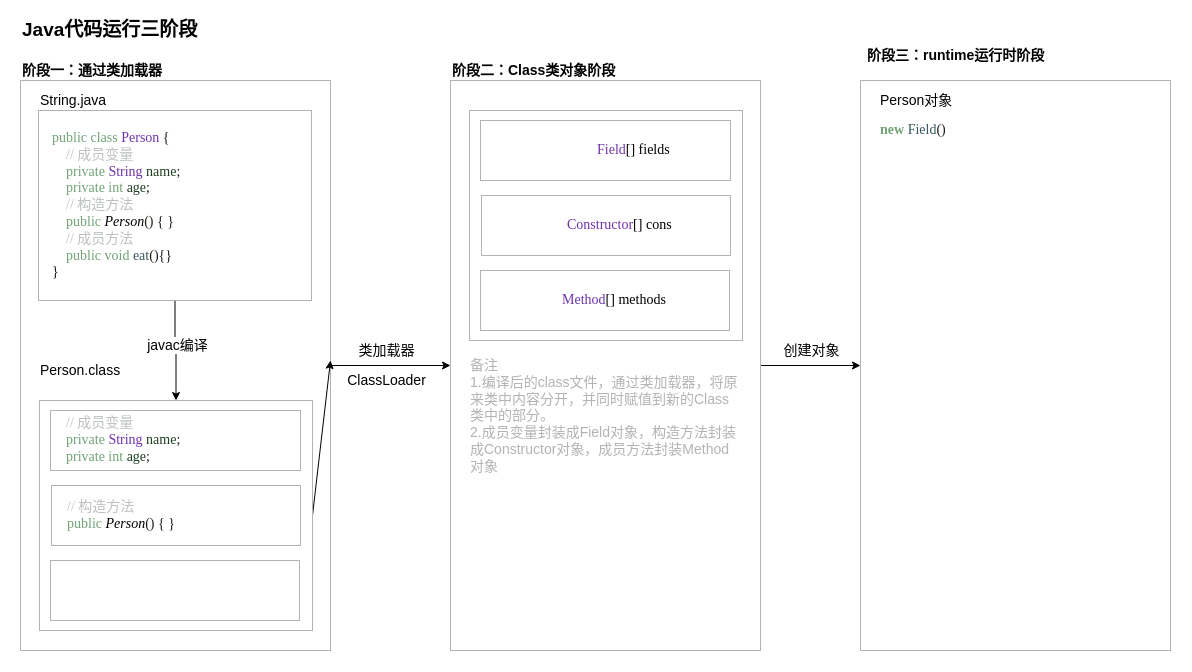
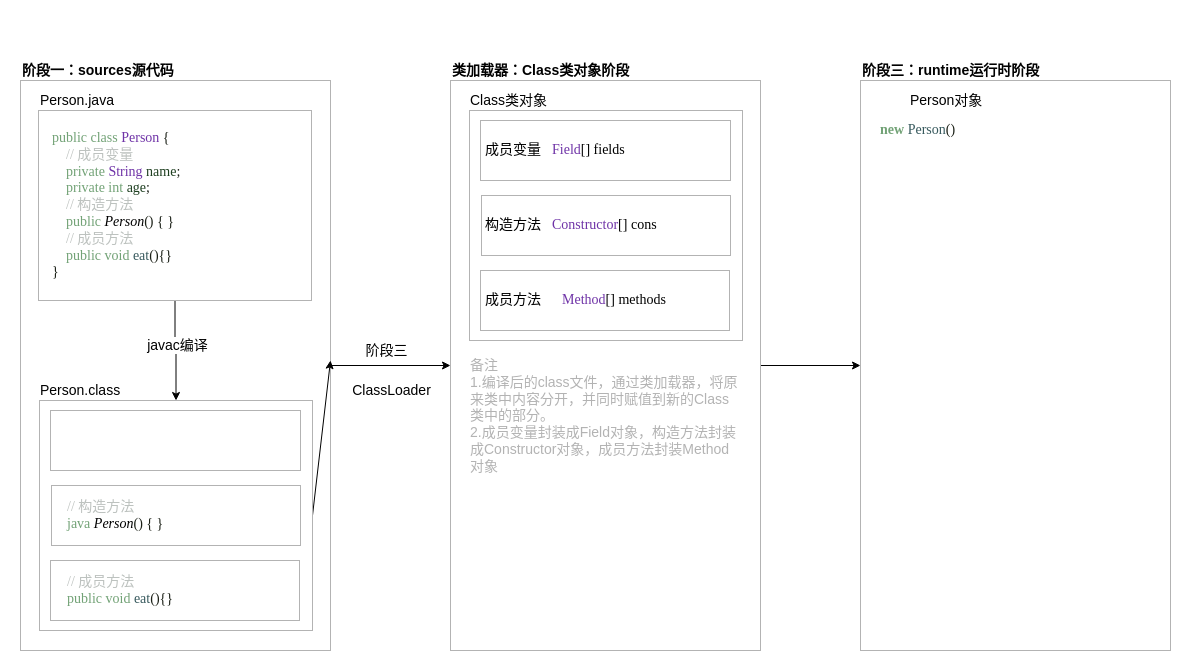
- <mxCell id="2" value="Java代码运行三阶段" style="text;html=1;strokeColor=none;fillColor=none;align=left;verticalAlign=middle;whiteSpace=wrap;rounded=0;fontSize=19;fontStyle=1" vertex="1" parent="1"><mxGeometry x="20" y="20" width="190" height="20" as="geometry" /></mxCell>
- <mxCell id="40" value="阶段三：runtime运行时阶段" style="text;html=1;strokeColor=none;fillColor=none;align=left;verticalAlign=middle;whiteSpace=wrap;rounded=0;fontSize=14;fontStyle=1" vertex="1" parent="1"><mxGeometry x="865" y="45" width="190" height="20" as="geometry" /></mxCell>
+ <mxCell id="40" value="阶段三：runtime运行时阶段" style="text;html=1;strokeColor=none;fillColor=none;align=left;verticalAlign=middle;whiteSpace=wrap;rounded=0;fontSize=14;fontStyle=1" vertex="1" parent="1"><mxGeometry x="860" y="60" width="190" height="20" as="geometry" /></mxCell>
- <mxCell id="5" value="阶段一：通过类加载器" style="text;html=1;strokeColor=none;fillColor=none;align=left;verticalAlign=middle;whiteSpace=wrap;rounded=0;fontSize=14;fontStyle=1" vertex="1" parent="1"><mxGeometry x="20" y="60" width="190" height="20" as="geometry" /></mxCell>
+ <mxCell id="5" value="阶段一：sources源代码" style="text;html=1;strokeColor=none;fillColor=none;align=left;verticalAlign=middle;whiteSpace=wrap;rounded=0;fontSize=14;fontStyle=1" vertex="1" parent="1"><mxGeometry x="20" y="60" width="190" height="20" as="geometry" /></mxCell>
- <mxCell id="37" value="阶段二：Class类对象阶段" style="text;html=1;strokeColor=none;fillColor=none;align=left;verticalAlign=middle;whiteSpace=wrap;rounded=0;fontSize=14;fontStyle=1" vertex="1" parent="1"><mxGeometry x="450" y="60" width="190" height="20" as="geometry" /></mxCell>
+ <mxCell id="37" value="类加载器：Class类对象阶段" style="text;html=1;strokeColor=none;fillColor=none;align=left;verticalAlign=middle;whiteSpace=wrap;rounded=0;fontSize=14;fontStyle=1" vertex="1" parent="1"><mxGeometry x="450" y="60" width="190" height="20" as="geometry" /></mxCell>
- <mxCell id="10" value="String.java" style="text;html=1;strokeColor=none;fillColor=none;align=left;verticalAlign=middle;whiteSpace=wrap;rounded=0;fontSize=14;fontStyle=0" vertex="1" parent="1"><mxGeometry x="38" y="90" width="190" height="20" as="geometry" /></mxCell>
+ <mxCell id="10" value="Person.java" style="text;html=1;strokeColor=none;fillColor=none;align=left;verticalAlign=middle;whiteSpace=wrap;rounded=0;fontSize=14;fontStyle=0" vertex="1" parent="1"><mxGeometry x="38" y="90" width="190" height="20" as="geometry" /></mxCell>
+ <mxCell id="24" value="Class类对象" style="text;html=1;strokeColor=none;fillColor=none;align=left;verticalAlign=middle;whiteSpace=wrap;rounded=0;fontSize=14;fontStyle=0" vertex="1" parent="1"><mxGeometry x="468" y="90" width="102" height="20" as="geometry" /></mxCell>
- <mxCell id="39" value="Person对象" style="text;html=1;strokeColor=none;fillColor=none;align=left;verticalAlign=middle;whiteSpace=wrap;rounded=0;fontSize=14;fontStyle=0" vertex="1" parent="1"><mxGeometry x="878" y="90" width="102" height="20" as="geometry" /></mxCell>
+ <mxCell id="39" value="Person对象" style="text;html=1;strokeColor=none;fillColor=none;align=left;verticalAlign=middle;whiteSpace=wrap;rounded=0;fontSize=14;fontStyle=0" vertex="1" parent="1"><mxGeometry x="908" y="90" width="102" height="20" as="geometry" /></mxCell>
- <mxCell id="41" value="&lt;pre style=&quot;background-color: rgb(255 , 255 , 255) ; font-family: &amp;#34;menlo&amp;#34; ; font-size: 10.5pt&quot;&gt;&lt;span style=&quot;color: #72a276 ; font-weight: bold&quot;&gt;new &lt;/span&gt;&lt;span style=&quot;color: #37595d&quot;&gt;Field&lt;/span&gt;&lt;span style=&quot;color: #1a1f16&quot;&gt;()&lt;/span&gt;&lt;/pre&gt;" style="text;html=1;strokeColor=none;fillColor=none;align=left;verticalAlign=middle;whiteSpace=wrap;rounded=0;fontSize=14;fontStyle=0" vertex="1" parent="1"><mxGeometry x="878" y="120" width="102" height="20" as="geometry" /></mxCell>
+ <mxCell id="41" value="&lt;pre style=&quot;background-color: rgb(255 , 255 , 255) ; font-family: &amp;#34;menlo&amp;#34; ; font-size: 10.5pt&quot;&gt;&lt;span style=&quot;color: #72a276 ; font-weight: bold&quot;&gt;new &lt;/span&gt;&lt;span style=&quot;color: #37595d&quot;&gt;Person&lt;/span&gt;&lt;span style=&quot;color: #1a1f16&quot;&gt;()&lt;/span&gt;&lt;/pre&gt;" style="text;html=1;strokeColor=none;fillColor=none;align=left;verticalAlign=middle;whiteSpace=wrap;rounded=0;fontSize=14;fontStyle=0" vertex="1" parent="1"><mxGeometry x="878" y="120" width="102" height="20" as="geometry" /></mxCell>
+ <mxCell id="30" value="&lt;pre style=&quot;background-color: rgb(255 , 255 , 255) ; font-family: &amp;quot;menlo&amp;quot; ; font-size: 10.5pt&quot;&gt;&lt;font&gt;成员变量&lt;/font&gt;&lt;/pre&gt;" style="text;html=1;strokeColor=none;fillColor=none;align=left;verticalAlign=middle;whiteSpace=wrap;rounded=0;fontSize=14;fontStyle=0;fontColor=#000000;" vertex="1" parent="1"><mxGeometry x="483" y="140" width="67" height="20" as="geometry" /></mxCell>
- <mxCell id="31" value="&lt;pre style=&quot;background-color: rgb(255 , 255 , 255) ; font-family: &amp;#34;menlo&amp;#34; ; font-size: 10.5pt&quot;&gt;&lt;span style=&quot;color: #6f33a7&quot;&gt;Field&lt;/span&gt;[] fields&lt;/pre&gt;" style="text;html=1;strokeColor=none;fillColor=none;align=left;verticalAlign=middle;whiteSpace=wrap;rounded=0;fontSize=14;fontStyle=0" vertex="1" parent="1"><mxGeometry x="595" y="140" width="130" height="20" as="geometry" /></mxCell>
+ <mxCell id="31" value="&lt;pre style=&quot;background-color: rgb(255 , 255 , 255) ; font-family: &amp;#34;menlo&amp;#34; ; font-size: 10.5pt&quot;&gt;&lt;span style=&quot;color: #6f33a7&quot;&gt;Field&lt;/span&gt;[] fields&lt;/pre&gt;" style="text;html=1;strokeColor=none;fillColor=none;align=left;verticalAlign=middle;whiteSpace=wrap;rounded=0;fontSize=14;fontStyle=0" vertex="1" parent="1"><mxGeometry x="550" y="140" width="130" height="20" as="geometry" /></mxCell>
+ <mxCell id="32" value="&lt;pre style=&quot;background-color: rgb(255 , 255 , 255) ; font-family: &amp;#34;menlo&amp;#34; ; font-size: 10.5pt&quot;&gt;&lt;font&gt;构造方法&lt;/font&gt;&lt;/pre&gt;" style="text;html=1;strokeColor=none;fillColor=none;align=left;verticalAlign=middle;whiteSpace=wrap;rounded=0;fontSize=14;fontStyle=0;fontColor=#000000;" vertex="1" parent="1"><mxGeometry x="483" y="215" width="67" height="20" as="geometry" /></mxCell>
- <mxCell id="33" value="&lt;pre style=&quot;background-color: rgb(255 , 255 , 255) ; font-family: &amp;#34;menlo&amp;#34; ; font-size: 10.5pt&quot;&gt;&lt;pre style=&quot;font-family: &amp;#34;menlo&amp;#34; ; font-size: 10.5pt&quot;&gt;&lt;pre style=&quot;font-family: &amp;#34;menlo&amp;#34; ; font-size: 10.5pt&quot;&gt;&lt;span style=&quot;color: #6f33a7&quot;&gt;Constructor&lt;/span&gt;[] cons&lt;/pre&gt;&lt;/pre&gt;&lt;/pre&gt;" style="text;html=1;strokeColor=none;fillColor=none;align=left;verticalAlign=middle;whiteSpace=wrap;rounded=0;fontSize=14;fontStyle=0;fontColor=#000000;" vertex="1" parent="1"><mxGeometry x="565" y="215" width="160" height="20" as="geometry" /></mxCell>
+ <mxCell id="33" value="&lt;pre style=&quot;background-color: rgb(255 , 255 , 255) ; font-family: &amp;#34;menlo&amp;#34; ; font-size: 10.5pt&quot;&gt;&lt;pre style=&quot;font-family: &amp;#34;menlo&amp;#34; ; font-size: 10.5pt&quot;&gt;&lt;pre style=&quot;font-family: &amp;#34;menlo&amp;#34; ; font-size: 10.5pt&quot;&gt;&lt;span style=&quot;color: #6f33a7&quot;&gt;Constructor&lt;/span&gt;[] cons&lt;/pre&gt;&lt;/pre&gt;&lt;/pre&gt;" style="text;html=1;strokeColor=none;fillColor=none;align=left;verticalAlign=middle;whiteSpace=wrap;rounded=0;fontSize=14;fontStyle=0;fontColor=#000000;" vertex="1" parent="1"><mxGeometry x="550" y="215" width="160" height="20" as="geometry" /></mxCell>
+ <mxCell id="35" value="&lt;pre style=&quot;background-color: rgb(255 , 255 , 255) ; font-family: &amp;#34;menlo&amp;#34; ; font-size: 10.5pt&quot;&gt;&lt;font&gt;成员方法&lt;/font&gt;&lt;/pre&gt;" style="text;html=1;strokeColor=none;fillColor=none;align=left;verticalAlign=middle;whiteSpace=wrap;rounded=0;fontSize=14;fontStyle=0;fontColor=#000000;" vertex="1" parent="1"><mxGeometry x="483" y="290" width="67" height="20" as="geometry" /></mxCell>
- <mxCell id="22" value="&lt;span style=&quot;white-space: nowrap; background-color: rgb(255, 255, 255);&quot;&gt;类加载器&lt;/span&gt;" style="text;html=1;strokeColor=none;fillColor=none;align=center;verticalAlign=middle;whiteSpace=wrap;rounded=0;fontSize=14;fontStyle=0" vertex="1" parent="1"><mxGeometry x="343" y="340" width="87" height="20" as="geometry" /></mxCell>
+ <mxCell id="22" value="&lt;span style=&quot;white-space: nowrap; background-color: rgb(255, 255, 255);&quot;&gt;阶段三&lt;/span&gt;" style="text;html=1;strokeColor=none;fillColor=none;align=center;verticalAlign=middle;whiteSpace=wrap;rounded=0;fontSize=14;fontStyle=0" vertex="1" parent="1"><mxGeometry x="343" y="340" width="87" height="20" as="geometry" /></mxCell>
- <mxCell id="42" value="&lt;span style=&quot;background-color: rgb(255 , 255 , 255)&quot;&gt;创建对象&lt;/span&gt;" style="text;html=1;strokeColor=none;fillColor=none;align=center;verticalAlign=middle;whiteSpace=wrap;rounded=0;fontSize=14;fontStyle=0" vertex="1" parent="1"><mxGeometry x="768" y="340" width="87" height="20" as="geometry" /></mxCell>
- <mxCell id="11" value="Person.class" style="text;html=1;strokeColor=none;fillColor=none;align=left;verticalAlign=middle;whiteSpace=wrap;rounded=0;fontSize=14;fontStyle=0" vertex="1" parent="1"><mxGeometry x="38" y="360" width="102" height="20" as="geometry" /></mxCell>
+ <mxCell id="11" value="Person.class" style="text;html=1;strokeColor=none;fillColor=none;align=left;verticalAlign=middle;whiteSpace=wrap;rounded=0;fontSize=14;fontStyle=0" vertex="1" parent="1"><mxGeometry x="38" y="380" width="102" height="20" as="geometry" /></mxCell>
- <mxCell id="23" value="&lt;span style=&quot;white-space: nowrap; background-color: rgb(255, 255, 255);&quot;&gt;ClassLoader&lt;/span&gt;" style="text;html=1;strokeColor=none;fillColor=none;align=center;verticalAlign=middle;whiteSpace=wrap;rounded=0;fontSize=14;fontStyle=0" vertex="1" parent="1"><mxGeometry x="343" y="370" width="87" height="20" as="geometry" /></mxCell>
+ <mxCell id="23" value="&lt;span style=&quot;white-space: nowrap; background-color: rgb(255, 255, 255);&quot;&gt;ClassLoader&lt;/span&gt;" style="text;html=1;strokeColor=none;fillColor=none;align=center;verticalAlign=middle;whiteSpace=wrap;rounded=0;fontSize=14;fontStyle=0" vertex="1" parent="1"><mxGeometry x="348" y="380" width="87" height="20" as="geometry" /></mxCell>
- <mxCell id="15" value="&lt;pre style=&quot;background-color: rgb(255 , 255 , 255) ; font-family: &amp;quot;menlo&amp;quot; ; font-size: 10.5pt&quot;&gt;&lt;span style=&quot;color: #bdc2bf&quot;&gt;    // 成员变量&lt;br&gt;&lt;/span&gt;&lt;span style=&quot;color: #bdc2bf&quot;&gt;    &lt;/span&gt;&lt;span style=&quot;color: rgb(114 , 162 , 118)&quot;&gt;private &lt;/span&gt;&lt;span style=&quot;color: #6f33a7&quot;&gt;String &lt;/span&gt;&lt;span style=&quot;color: #1e3f20&quot;&gt;name&lt;/span&gt;&lt;span style=&quot;color: #1a1f16&quot;&gt;;&lt;br&gt;&lt;/span&gt;&lt;span style=&quot;color: #1a1f16&quot;&gt;    &lt;/span&gt;&lt;span style=&quot;color: rgb(114 , 162 , 118)&quot;&gt;private int &lt;/span&gt;&lt;span style=&quot;color: #1e3f20&quot;&gt;age&lt;/span&gt;&lt;span style=&quot;color: #1a1f16&quot;&gt;;&lt;/span&gt;&lt;br&gt;&lt;/pre&gt;" style="text;html=1;strokeColor=none;fillColor=none;align=left;verticalAlign=middle;whiteSpace=wrap;rounded=0;fontSize=14;fontStyle=0" vertex="1" parent="1"><mxGeometry x="49.5" y="410" width="250" height="60" as="geometry" /></mxCell>
- <mxCell id="17" value="&lt;pre style=&quot;background-color: rgb(255 , 255 , 255) ; font-family: &amp;#34;menlo&amp;#34; ; font-size: 10.5pt&quot;&gt;&lt;span style=&quot;color: #1a1f16&quot;&gt;    &lt;/span&gt;&lt;span style=&quot;color: #bdc2bf&quot;&gt;// 构造方法&lt;br&gt;&lt;/span&gt;&lt;span style=&quot;color: #bdc2bf&quot;&gt;    &lt;/span&gt;&lt;span style=&quot;color: rgb(114 , 162 , 118)&quot;&gt;public &lt;/span&gt;&lt;span style=&quot;font-style: italic&quot;&gt;Person&lt;/span&gt;&lt;span style=&quot;color: #1a1f16&quot;&gt;() { }&lt;/span&gt;&lt;br&gt;&lt;/pre&gt;" style="text;html=1;strokeColor=none;fillColor=none;align=left;verticalAlign=middle;whiteSpace=wrap;rounded=0;fontSize=14;fontStyle=0" vertex="1" parent="1"><mxGeometry x="51" y="490" width="220" height="50" as="geometry" /></mxCell>
+ <mxCell id="17" value="&lt;pre style=&quot;background-color: rgb(255 , 255 , 255) ; font-family: &amp;#34;menlo&amp;#34; ; font-size: 10.5pt&quot;&gt;&lt;span style=&quot;color: #1a1f16&quot;&gt;    &lt;/span&gt;&lt;span style=&quot;color: #bdc2bf&quot;&gt;// 构造方法&lt;br&gt;&lt;/span&gt;&lt;span style=&quot;color: #bdc2bf&quot;&gt;    &lt;/span&gt;&lt;span style=&quot;color: rgb(114 , 162 , 118)&quot;&gt;java &lt;/span&gt;&lt;span style=&quot;font-style: italic&quot;&gt;Person&lt;/span&gt;&lt;span style=&quot;color: #1a1f16&quot;&gt;() { }&lt;/span&gt;&lt;br&gt;&lt;/pre&gt;" style="text;html=1;strokeColor=none;fillColor=none;align=left;verticalAlign=middle;whiteSpace=wrap;rounded=0;fontSize=14;fontStyle=0" vertex="1" parent="1"><mxGeometry x="51" y="490" width="220" height="50" as="geometry" /></mxCell>
+ <mxCell id="19" value="&lt;pre style=&quot;background-color: rgb(255 , 255 , 255) ; font-family: &amp;#34;menlo&amp;#34; ; font-size: 10.5pt&quot;&gt;&lt;span style=&quot;color: #1a1f16&quot;&gt;    &lt;/span&gt;&lt;span style=&quot;color: #bdc2bf&quot;&gt;// 成员方法&lt;br&gt;&lt;/span&gt;&lt;span style=&quot;color: #bdc2bf&quot;&gt;    &lt;/span&gt;&lt;span style=&quot;color: rgb(114 , 162 , 118)&quot;&gt;public void &lt;/span&gt;&lt;span style=&quot;color: #37595d&quot;&gt;eat&lt;/span&gt;&lt;span style=&quot;color: #1a1f16&quot;&gt;(){}&lt;/span&gt;&lt;br&gt;&lt;/pre&gt;" style="text;html=1;strokeColor=none;fillColor=none;align=left;verticalAlign=middle;whiteSpace=wrap;rounded=0;fontSize=14;fontStyle=0" vertex="1" parent="1"><mxGeometry x="51" y="570" width="249" height="40" as="geometry" /></mxCell>
